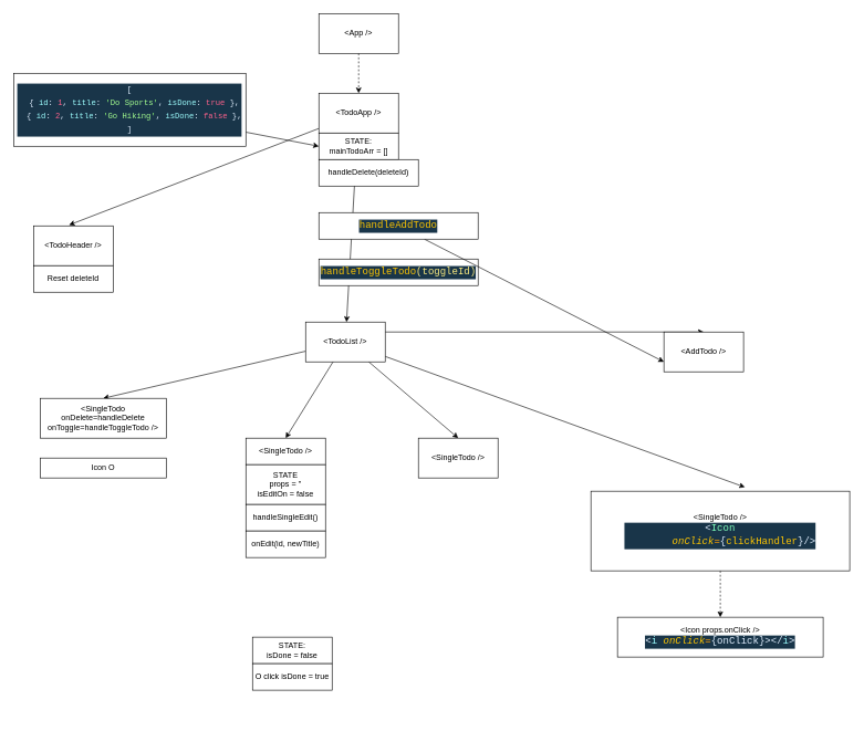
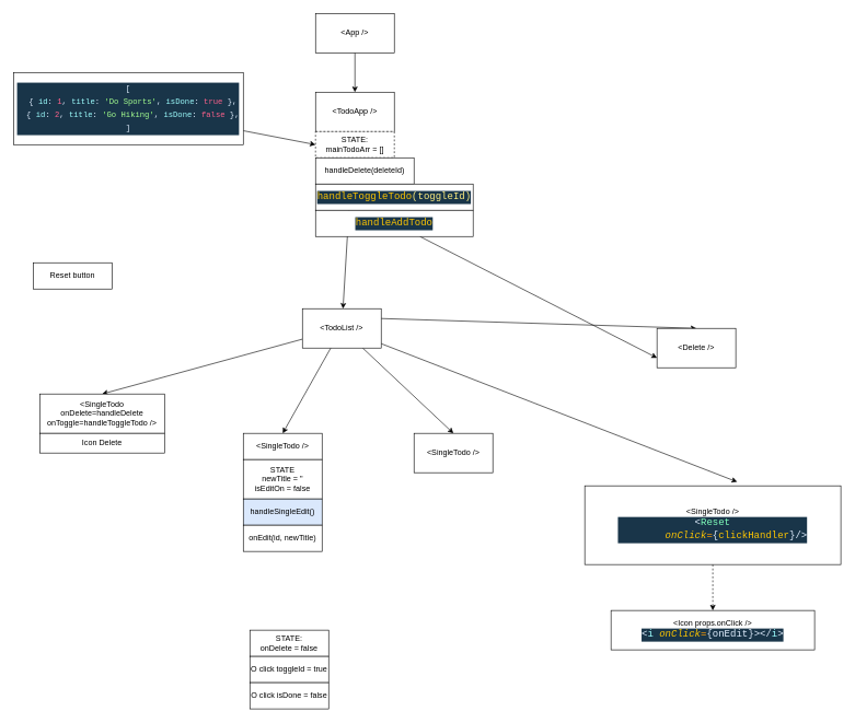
- <mxCell id="2" style="edgeStyle=none;html=1;entryX=0.5;entryY=0;entryDx=0;entryDy=0;dashed=1;" parent="1" source="3" target="7" edge="1"><mxGeometry relative="1" as="geometry" /></mxCell>
+ <mxCell id="2" style="edgeStyle=none;html=1;entryX=0.5;entryY=0;entryDx=0;entryDy=0;" parent="1" source="3" target="7" edge="1"><mxGeometry relative="1" as="geometry" /></mxCell>
- <mxCell id="26" value="STATE: &lt;br&gt;mainTodoArr = []" style="rounded=0;whiteSpace=wrap;html=1;" parent="1" vertex="1"><mxGeometry x="480" y="200" width="120" height="40" as="geometry" /></mxCell>
+ <mxCell id="26" value="STATE: &lt;br&gt;mainTodoArr = []" style="rounded=0;whiteSpace=wrap;html=1;dashed=1;" parent="1" vertex="1"><mxGeometry x="480" y="200" width="120" height="40" as="geometry" /></mxCell>
- <mxCell id="4" style="edgeStyle=none;html=1;entryX=0.446;entryY=-0.022;entryDx=0;entryDy=0;entryPerimeter=0;" parent="1" source="7" target="8" edge="1"><mxGeometry relative="1" as="geometry" /></mxCell>
- <mxCell id="8" value="&amp;lt;TodoHeader /&amp;gt;" style="rounded=0;whiteSpace=wrap;html=1;" parent="1" vertex="1"><mxGeometry x="50" width="120" height="60" as="geometry" y="340" /></mxCell>
- <mxCell id="29" value="&lt;div style=&quot;color: rgb(255 , 255 , 255) ; background-color: rgb(25 , 53 , 73) ; font-family: &amp;#34;cascadia code&amp;#34; , &amp;#34;menlo&amp;#34; , &amp;#34;monaco&amp;#34; , &amp;#34;courier new&amp;#34; , monospace , &amp;#34;consolas&amp;#34; , &amp;#34;courier new&amp;#34; , monospace ; font-size: 15px ; line-height: 20px&quot;&gt;&lt;span style=&quot;color: #ffc600&quot;&gt;handleToggleTodo&lt;/span&gt;&lt;span style=&quot;color: #ffee80&quot;&gt;(toggleId)&lt;/span&gt;&lt;/div&gt;" style="rounded=0;whiteSpace=wrap;html=1;" parent="1" vertex="1"><mxGeometry x="480" y="390" width="240" height="40" as="geometry" /></mxCell>
+ <mxCell id="29" value="&lt;div style=&quot;color: rgb(255 , 255 , 255) ; background-color: rgb(25 , 53 , 73) ; font-family: &amp;#34;cascadia code&amp;#34; , &amp;#34;menlo&amp;#34; , &amp;#34;monaco&amp;#34; , &amp;#34;courier new&amp;#34; , monospace , &amp;#34;consolas&amp;#34; , &amp;#34;courier new&amp;#34; , monospace ; font-size: 15px ; line-height: 20px&quot;&gt;&lt;span style=&quot;color: #ffc600&quot;&gt;handleToggleTodo&lt;/span&gt;&lt;span style=&quot;color: #ffee80&quot;&gt;(toggleId)&lt;/span&gt;&lt;/div&gt;" style="rounded=0;whiteSpace=wrap;html=1;" parent="1" vertex="1"><mxGeometry x="480" y="280" width="240" height="40" as="geometry" /></mxCell>
- <mxCell id="33" value="Reset deleteId" style="rounded=0;whiteSpace=wrap;html=1;" parent="1" vertex="1"><mxGeometry x="50" y="400" width="120" height="40" as="geometry" /></mxCell>
+ <mxCell id="33" value="Reset button" style="rounded=0;whiteSpace=wrap;html=1;" parent="1" vertex="1"><mxGeometry x="50" y="400" width="120" height="40" as="geometry" /></mxCell>
- <mxCell id="13" value="&amp;lt;TodoList /&amp;gt;" style="rounded=0;whiteSpace=wrap;html=1;" parent="1" vertex="1"><mxGeometry x="460" y="485" width="120" height="60" as="geometry" /></mxCell>
+ <mxCell id="13" value="&amp;lt;TodoList /&amp;gt;" style="rounded=0;whiteSpace=wrap;html=1;" parent="1" vertex="1"><mxGeometry x="460" y="470" width="120" height="60" as="geometry" /></mxCell>
- <mxCell id="14" value="&amp;lt;AddTodo /&amp;gt;" style="rounded=0;whiteSpace=wrap;html=1;" parent="1" vertex="1"><mxGeometry x="1000" y="500" width="120" height="60" as="geometry" /></mxCell>
+ <mxCell id="14" value="&amp;lt;Delete /&amp;gt;" style="rounded=0;whiteSpace=wrap;html=1;" parent="1" vertex="1"><mxGeometry x="1000" y="500" width="120" height="60" as="geometry" /></mxCell>
+ <mxCell id="27" value="Icon Delete" style="rounded=0;whiteSpace=wrap;html=1;" parent="1" vertex="1"><mxGeometry x="60" y="660" width="190" height="30" as="geometry" /></mxCell>
- <mxCell id="30" value="Icon O" style="rounded=0;whiteSpace=wrap;html=1;" parent="1" vertex="1"><mxGeometry x="60" y="690" width="190" height="30" as="geometry" /></mxCell>
- <mxCell id="34" value="STATE&lt;br&gt;props = ''&lt;br&gt;isEditOn = false" style="rounded=0;whiteSpace=wrap;html=1;" vertex="1" parent="1"><mxGeometry x="370" y="700" width="120" height="60" as="geometry" /></mxCell>
+ <mxCell id="34" value="STATE&lt;br&gt;newTitle = ''&lt;br&gt;isEditOn = false" style="rounded=0;whiteSpace=wrap;html=1;" vertex="1" parent="1"><mxGeometry x="370" y="700" width="120" height="60" as="geometry" /></mxCell>
- <mxCell id="35" value="handleSingleEdit()" style="rounded=0;whiteSpace=wrap;html=1;" vertex="1" parent="1"><mxGeometry x="370" y="760" width="120" height="40" as="geometry" /></mxCell>
+ <mxCell id="35" value="handleSingleEdit()" style="rounded=0;whiteSpace=wrap;html=1;fillColor=#dae8fc;" vertex="1" parent="1"><mxGeometry x="370" y="760" width="120" height="40" as="geometry" /></mxCell>
- <mxCell id="19" value="&amp;lt;SingleTodo /&amp;gt;&lt;br&gt;&lt;div style=&quot;color: rgb(255 , 255 , 255) ; background-color: rgb(25 , 53 , 73) ; font-family: &amp;#34;cascadia code&amp;#34; , &amp;#34;menlo&amp;#34; , &amp;#34;monaco&amp;#34; , &amp;#34;courier new&amp;#34; , monospace , &amp;#34;consolas&amp;#34; , &amp;#34;courier new&amp;#34; , monospace ; font-size: 15px ; line-height: 20px&quot;&gt;&lt;div&gt;&lt;span style=&quot;color: #e1efff&quot;&gt;&amp;lt;&lt;/span&gt;&lt;span style=&quot;color: #80ffbb&quot;&gt;Icon&lt;/span&gt;&lt;/div&gt;&lt;div&gt;&lt;span style=&quot;color: #9effff&quot;&gt;&amp;nbsp; &amp;nbsp; &amp;nbsp; &amp;nbsp; &lt;/span&gt;&lt;span style=&quot;color: #ffc600 ; font-style: italic&quot;&gt;onClick&lt;/span&gt;&lt;span style=&quot;color: #ff9d00&quot;&gt;=&lt;/span&gt;&lt;span style=&quot;color: #e1efff&quot;&gt;{&lt;/span&gt;&lt;span style=&quot;color: #ffc600&quot;&gt;clickHandler&lt;/span&gt;&lt;span style=&quot;color: #e1efff&quot;&gt;}&lt;/span&gt;&lt;span style=&quot;color: rgb(225 , 239 , 255)&quot;&gt;/&amp;gt;&lt;/span&gt;&lt;/div&gt;&lt;/div&gt;" style="rounded=0;whiteSpace=wrap;html=1;" parent="1" vertex="1"><mxGeometry x="890" y="740" width="390" height="120" as="geometry" /></mxCell>
+ <mxCell id="19" value="&amp;lt;SingleTodo /&amp;gt;&lt;br&gt;&lt;div style=&quot;color: rgb(255 , 255 , 255) ; background-color: rgb(25 , 53 , 73) ; font-family: &amp;#34;cascadia code&amp;#34; , &amp;#34;menlo&amp;#34; , &amp;#34;monaco&amp;#34; , &amp;#34;courier new&amp;#34; , monospace , &amp;#34;consolas&amp;#34; , &amp;#34;courier new&amp;#34; , monospace ; font-size: 15px ; line-height: 20px&quot;&gt;&lt;div&gt;&lt;span style=&quot;color: #e1efff&quot;&gt;&amp;lt;&lt;/span&gt;&lt;span style=&quot;color: #80ffbb&quot;&gt;Reset&lt;/span&gt;&lt;/div&gt;&lt;div&gt;&lt;span style=&quot;color: #9effff&quot;&gt;&amp;nbsp; &amp;nbsp; &amp;nbsp; &amp;nbsp; &lt;/span&gt;&lt;span style=&quot;color: #ffc600 ; font-style: italic&quot;&gt;onClick&lt;/span&gt;&lt;span style=&quot;color: #ff9d00&quot;&gt;=&lt;/span&gt;&lt;span style=&quot;color: #e1efff&quot;&gt;{&lt;/span&gt;&lt;span style=&quot;color: #ffc600&quot;&gt;clickHandler&lt;/span&gt;&lt;span style=&quot;color: #e1efff&quot;&gt;}&lt;/span&gt;&lt;span style=&quot;color: rgb(225 , 239 , 255)&quot;&gt;/&amp;gt;&lt;/span&gt;&lt;/div&gt;&lt;/div&gt;" style="rounded=0;whiteSpace=wrap;html=1;" parent="1" vertex="1"><mxGeometry x="890" y="740" width="390" height="120" as="geometry" /></mxCell>
- <mxCell id="23" value="&amp;lt;Icon props.onClick /&amp;gt;&lt;br&gt;&lt;div style=&quot;color: rgb(255 , 255 , 255) ; background-color: rgb(25 , 53 , 73) ; font-family: &amp;#34;cascadia code&amp;#34; , &amp;#34;menlo&amp;#34; , &amp;#34;monaco&amp;#34; , &amp;#34;courier new&amp;#34; , monospace , &amp;#34;consolas&amp;#34; , &amp;#34;courier new&amp;#34; , monospace ; font-size: 15px ; line-height: 20px&quot;&gt;&lt;span style=&quot;color: #e1efff&quot;&gt;&amp;lt;&lt;/span&gt;&lt;span style=&quot;color: #9effff&quot;&gt;i&lt;/span&gt;&lt;span style=&quot;color: #9effff&quot;&gt; &lt;/span&gt;&lt;span style=&quot;color: #ffc600 ; font-style: italic&quot;&gt;onClick&lt;/span&gt;&lt;span style=&quot;color: #ff9d00&quot;&gt;=&lt;/span&gt;&lt;span style=&quot;color: #e1efff&quot;&gt;{&lt;/span&gt;&lt;span style=&quot;color: #e1efff&quot;&gt;onClick&lt;/span&gt;&lt;span style=&quot;color: #e1efff&quot;&gt;}&lt;/span&gt;&lt;span style=&quot;color: #e1efff&quot;&gt;&amp;gt;&amp;lt;/&lt;/span&gt;&lt;span style=&quot;color: #9effff&quot;&gt;i&lt;/span&gt;&lt;span style=&quot;color: #e1efff&quot;&gt;&amp;gt;&lt;/span&gt;&lt;/div&gt;" style="rounded=0;whiteSpace=wrap;html=1;" parent="1" vertex="1"><mxGeometry x="930" y="930" width="310" height="60" as="geometry" /></mxCell>
+ <mxCell id="23" value="&amp;lt;Icon props.onClick /&amp;gt;&lt;br&gt;&lt;div style=&quot;color: rgb(255 , 255 , 255) ; background-color: rgb(25 , 53 , 73) ; font-family: &amp;#34;cascadia code&amp;#34; , &amp;#34;menlo&amp;#34; , &amp;#34;monaco&amp;#34; , &amp;#34;courier new&amp;#34; , monospace , &amp;#34;consolas&amp;#34; , &amp;#34;courier new&amp;#34; , monospace ; font-size: 15px ; line-height: 20px&quot;&gt;&lt;span style=&quot;color: #e1efff&quot;&gt;&amp;lt;&lt;/span&gt;&lt;span style=&quot;color: #9effff&quot;&gt;i&lt;/span&gt;&lt;span style=&quot;color: #9effff&quot;&gt; &lt;/span&gt;&lt;span style=&quot;color: #ffc600 ; font-style: italic&quot;&gt;onClick&lt;/span&gt;&lt;span style=&quot;color: #ff9d00&quot;&gt;=&lt;/span&gt;&lt;span style=&quot;color: #e1efff&quot;&gt;{&lt;/span&gt;&lt;span style=&quot;color: #e1efff&quot;&gt;onEdit&lt;/span&gt;&lt;span style=&quot;color: #e1efff&quot;&gt;}&lt;/span&gt;&lt;span style=&quot;color: #e1efff&quot;&gt;&amp;gt;&amp;lt;/&lt;/span&gt;&lt;span style=&quot;color: #9effff&quot;&gt;i&lt;/span&gt;&lt;span style=&quot;color: #e1efff&quot;&gt;&amp;gt;&lt;/span&gt;&lt;/div&gt;" style="rounded=0;whiteSpace=wrap;html=1;" parent="1" vertex="1"><mxGeometry x="930" y="930" width="310" height="60" as="geometry" /></mxCell>
- <mxCell id="20" value="STATE: &lt;br&gt;isDone = false" style="rounded=0;whiteSpace=wrap;html=1;" parent="1" vertex="1"><mxGeometry x="380" y="960" width="120" height="40" as="geometry" /></mxCell>
+ <mxCell id="20" value="STATE: &lt;br&gt;onDelete = false" style="rounded=0;whiteSpace=wrap;html=1;" parent="1" vertex="1"><mxGeometry x="380" y="960" width="120" height="40" as="geometry" /></mxCell>
- <mxCell id="21" value="O click isDone = true" style="rounded=0;whiteSpace=wrap;html=1;" parent="1" vertex="1"><mxGeometry x="380" y="1000" width="120" height="40" as="geometry" /></mxCell>
+ <mxCell id="21" value="O click toggleId = true" style="rounded=0;whiteSpace=wrap;html=1;" parent="1" vertex="1"><mxGeometry x="380" y="1000" width="120" height="40" as="geometry" /></mxCell>
+ <mxCell id="22" value="O click isDone = false" style="rounded=0;whiteSpace=wrap;html=1;" parent="1" vertex="1"><mxGeometry x="380" y="1040" width="120" height="40" as="geometry" /></mxCell>
